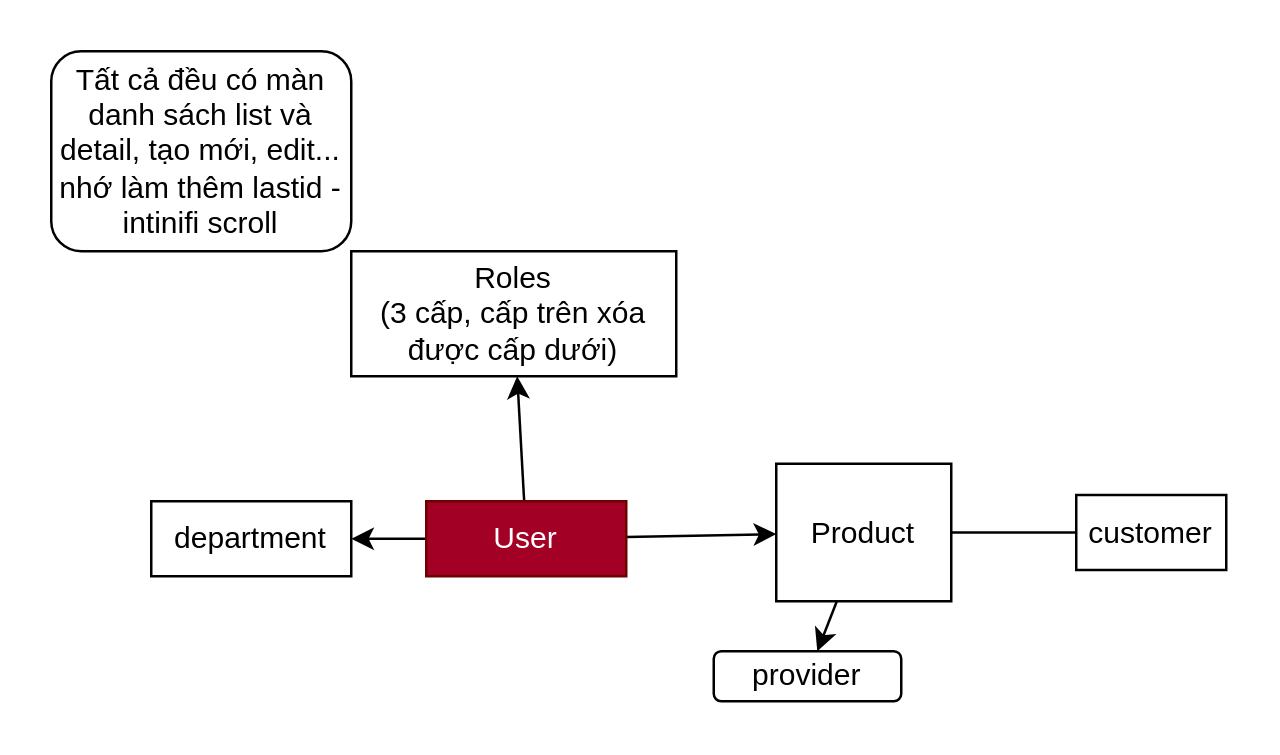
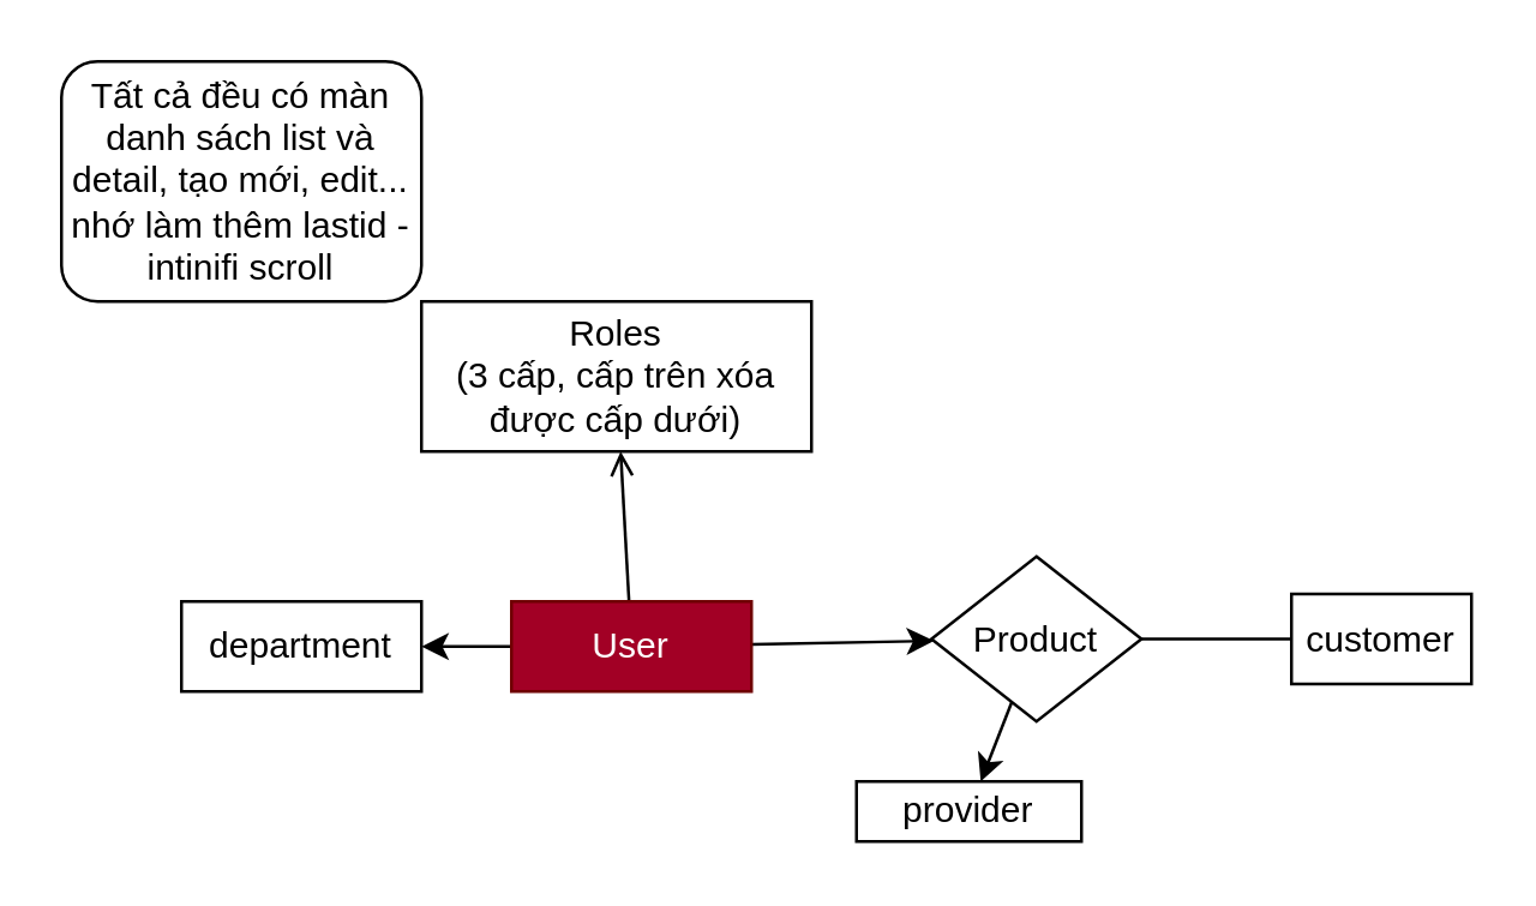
- <mxCell id="2" value="" style="edgeStyle=none;html=1;" edge="1" parent="1" source="5" target="6"><mxGeometry relative="1" as="geometry" /></mxCell>
+ <mxCell id="2" value="" style="edgeStyle=none;html=1;endArrow=open;" edge="1" parent="1" source="5" target="6"><mxGeometry relative="1" as="geometry" /></mxCell>
- <mxCell id="10" value="Product" style="whiteSpace=wrap;html=1;rounded=0;" vertex="1" parent="1"><mxGeometry x="310" y="185" width="70" height="55" as="geometry" /></mxCell>
+ <mxCell id="10" value="Product" style="rhombus;whiteSpace=wrap;html=1;" vertex="1" parent="1"><mxGeometry x="310" y="185" width="70" height="55" as="geometry" /></mxCell>
- <mxCell id="12" value="provider" style="whiteSpace=wrap;html=1;rounded=1;" vertex="1" parent="1"><mxGeometry x="285" y="260" width="75" height="20" as="geometry" /></mxCell>
+ <mxCell id="12" value="provider" style="whiteSpace=wrap;html=1;rounded=0;" vertex="1" parent="1"><mxGeometry x="285" y="260" width="75" height="20" as="geometry" /></mxCell>
